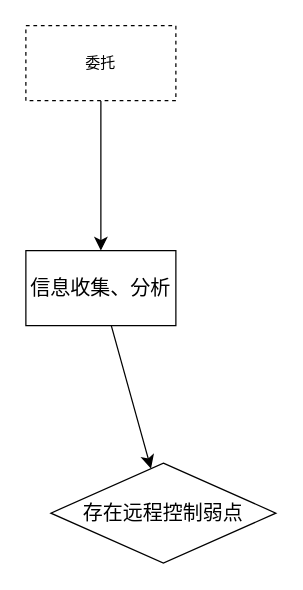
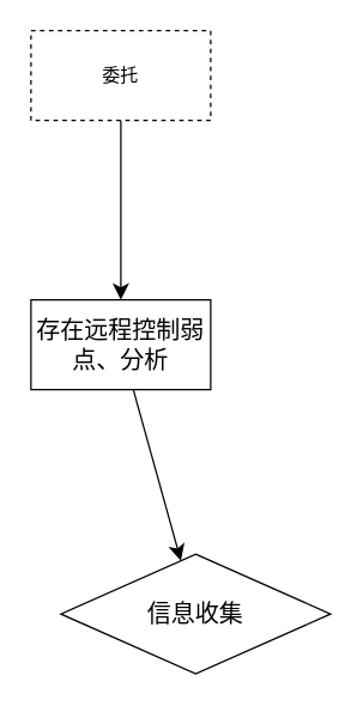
- <mxCell id="5" value="信息收集、分析" style="rounded=0;whiteSpace=wrap;html=1;fontSize=16;" vertex="1" parent="1"><mxGeometry x="20" y="200" width="120" height="60" as="geometry" /></mxCell>
+ <mxCell id="5" value="存在远程控制弱点、分析" style="rounded=0;whiteSpace=wrap;html=1;fontSize=16;" vertex="1" parent="1"><mxGeometry x="20" y="200" width="120" height="60" as="geometry" /></mxCell>
- <mxCell id="6" value="存在远程控制弱点" style="rhombus;whiteSpace=wrap;html=1;fontSize=16;rounded=0;" vertex="1" parent="1"><mxGeometry x="40" y="370" width="180" height="80" as="geometry" /></mxCell>
+ <mxCell id="6" value="信息收集" style="rhombus;whiteSpace=wrap;html=1;fontSize=16;rounded=0;" vertex="1" parent="1"><mxGeometry x="40" y="370" width="180" height="80" as="geometry" /></mxCell>
